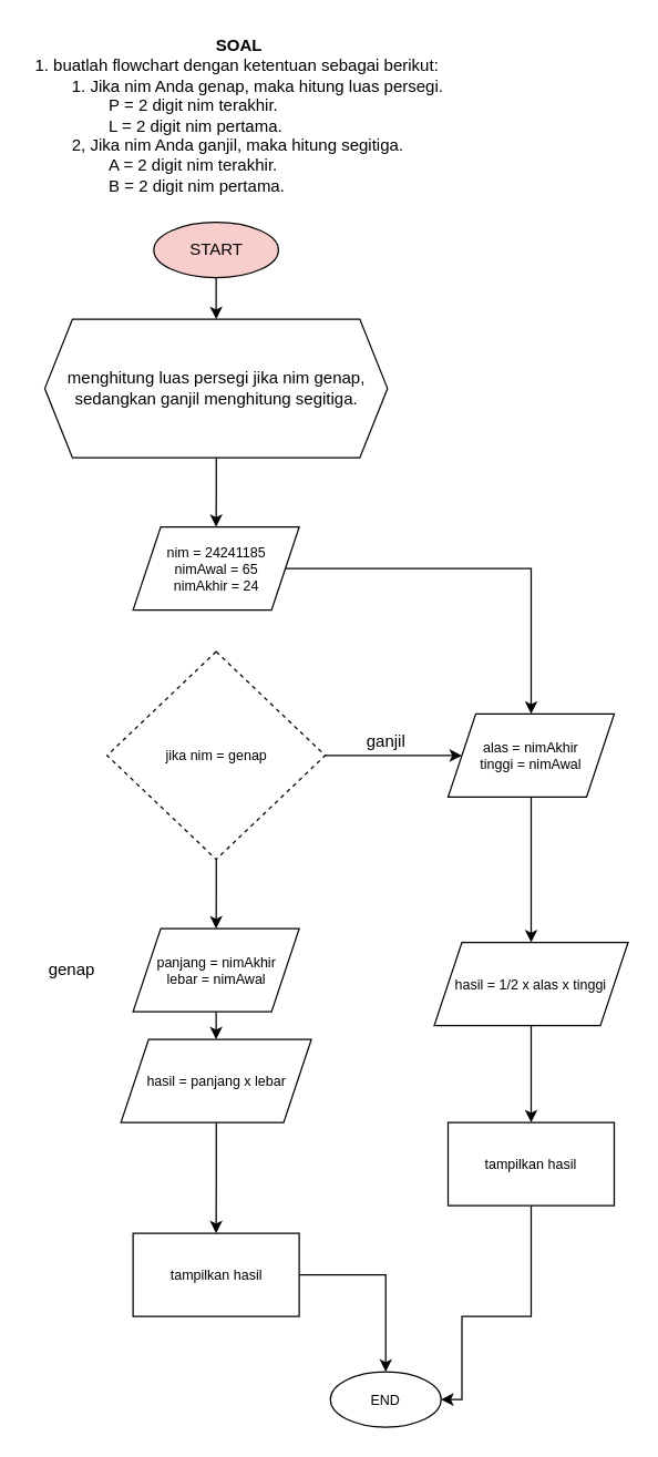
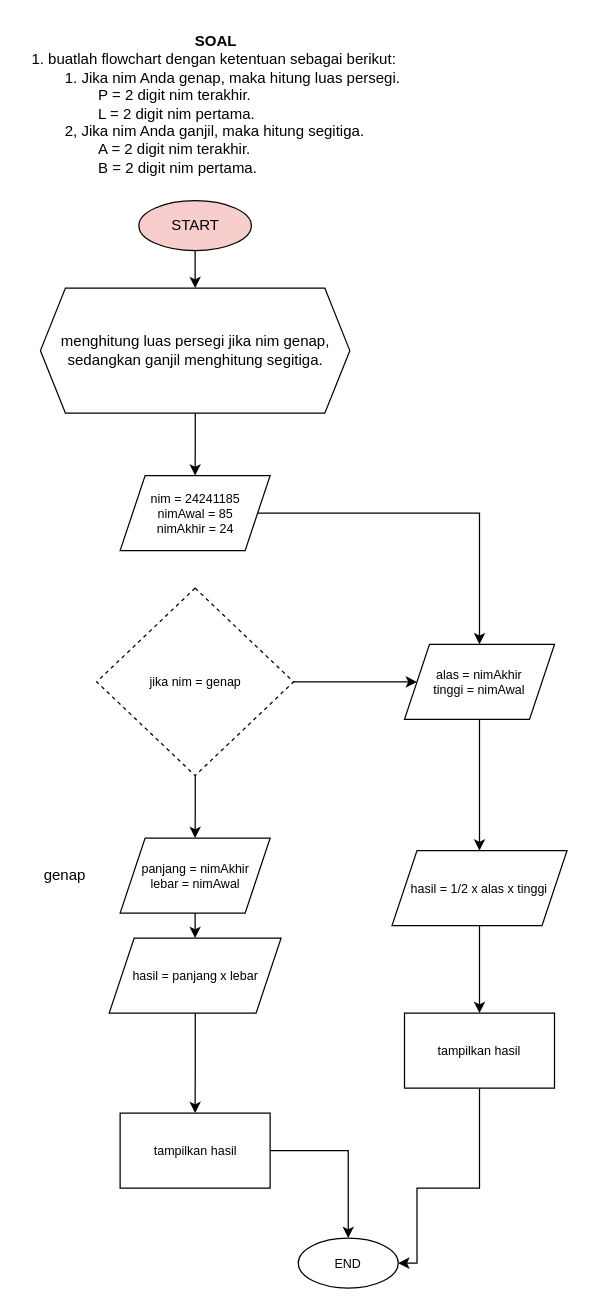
- <mxCell id="5" value="&lt;div&gt;nim = 24241185&lt;/div&gt;&lt;div&gt;nimAwal = 65&lt;/div&gt;&lt;div&gt;nimAkhir = 24&lt;br&gt;&lt;/div&gt;" style="shape=parallelogram;perimeter=parallelogramPerimeter;whiteSpace=wrap;html=1;fixedSize=1;fontSize=10;" vertex="1" parent="1"><mxGeometry x="95.5" y="380" width="120" height="60" as="geometry" /></mxCell>
+ <mxCell id="5" value="&lt;div&gt;nim = 24241185&lt;/div&gt;&lt;div&gt;nimAwal = 85&lt;/div&gt;&lt;div&gt;nimAkhir = 24&lt;br&gt;&lt;/div&gt;" style="shape=parallelogram;perimeter=parallelogramPerimeter;whiteSpace=wrap;html=1;fixedSize=1;fontSize=10;" vertex="1" parent="1"><mxGeometry x="95.5" y="380" width="120" height="60" as="geometry" /></mxCell>
- <mxCell id="15" value="ganjil" style="text;html=1;align=center;verticalAlign=middle;resizable=0;points=[];autosize=1;strokeColor=none;fillColor=none;" vertex="1" parent="1"><mxGeometry x="253" y="520" width="50" height="30" as="geometry" /></mxCell>
